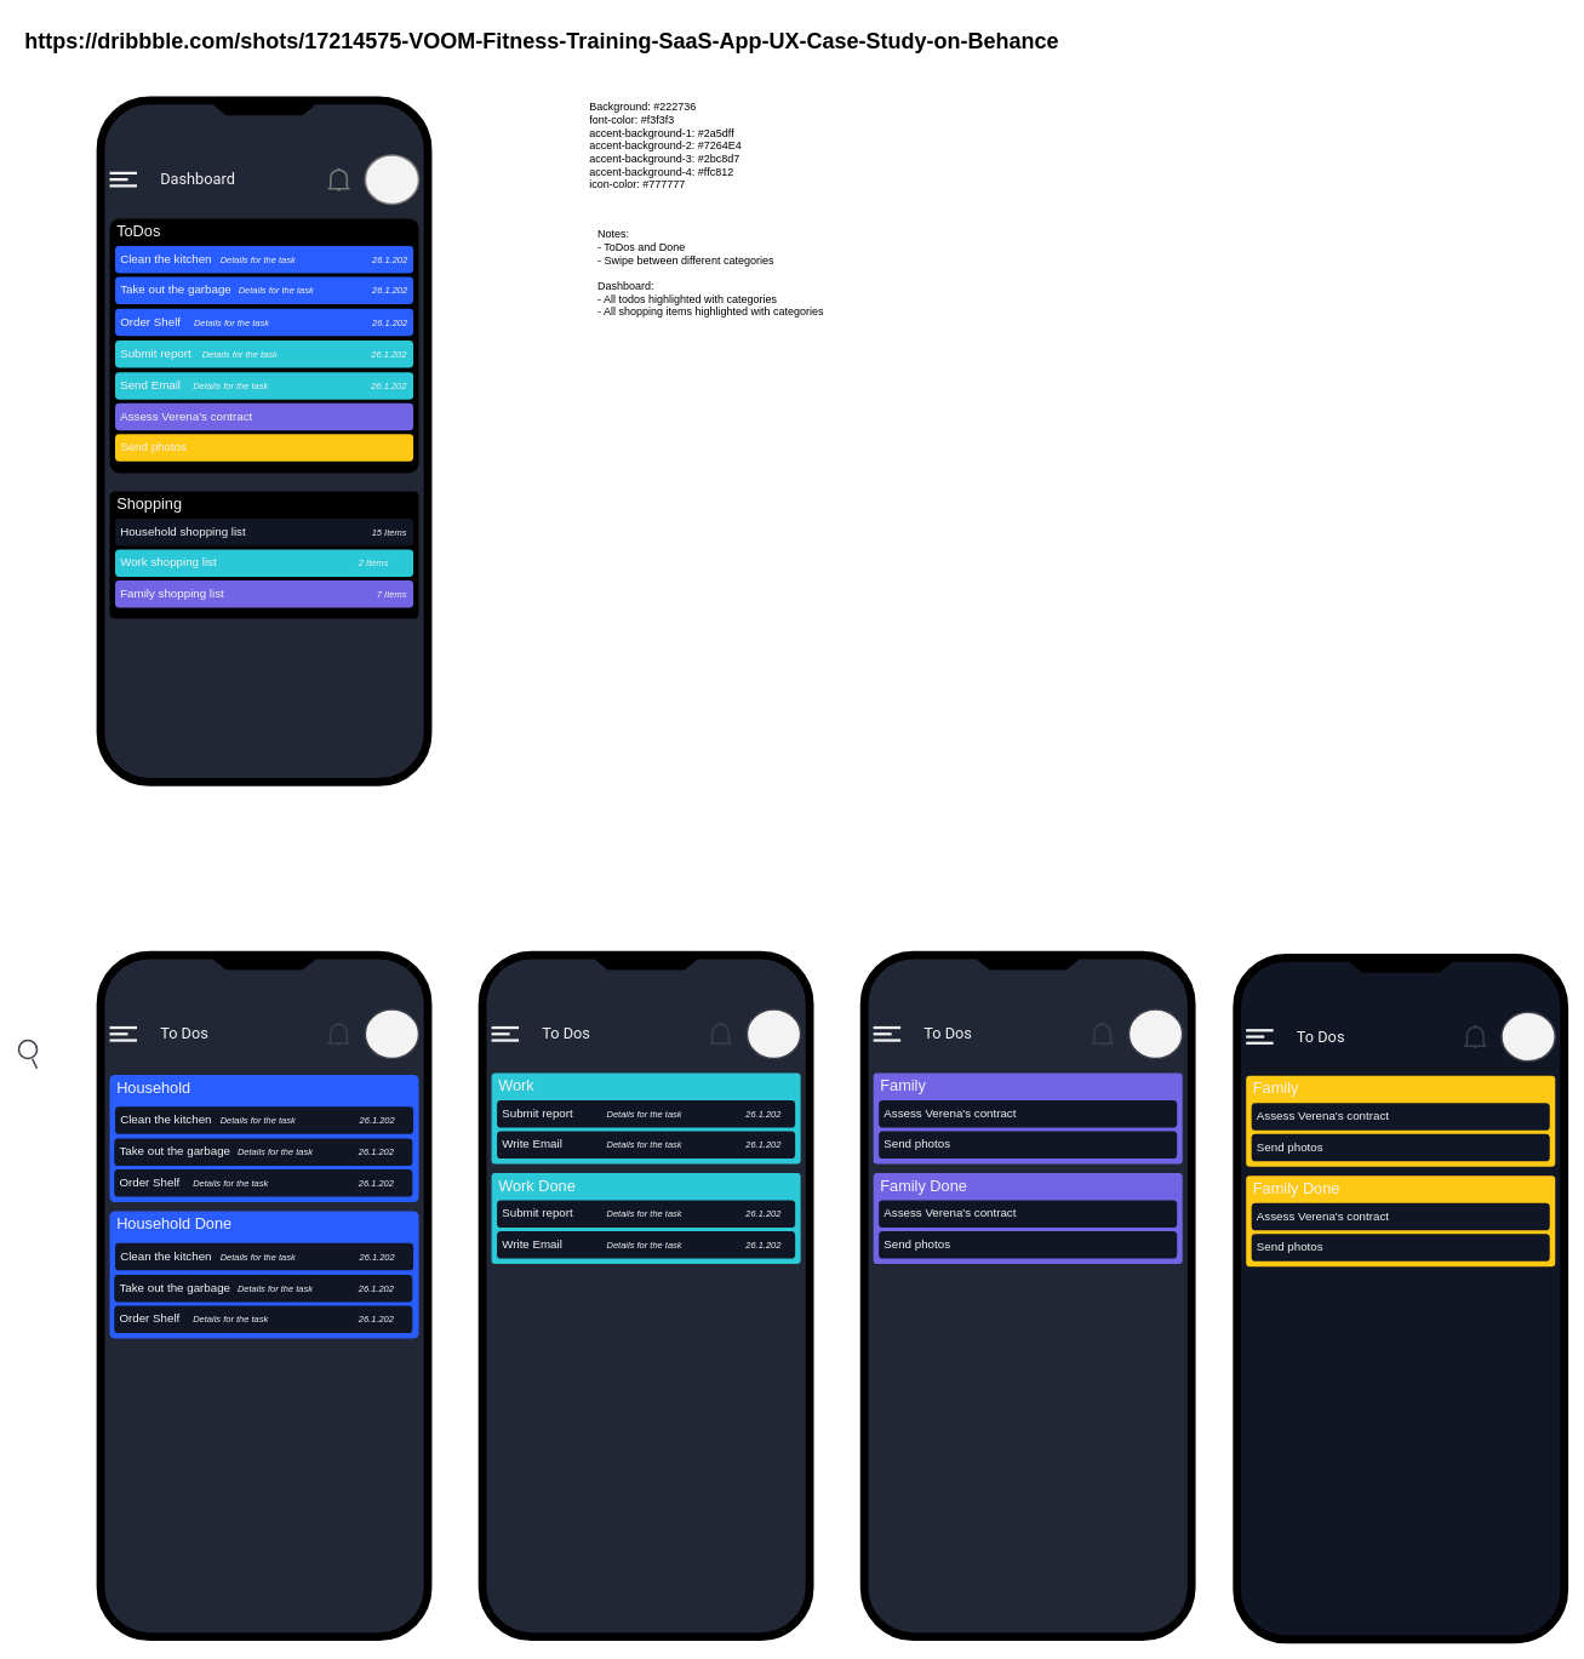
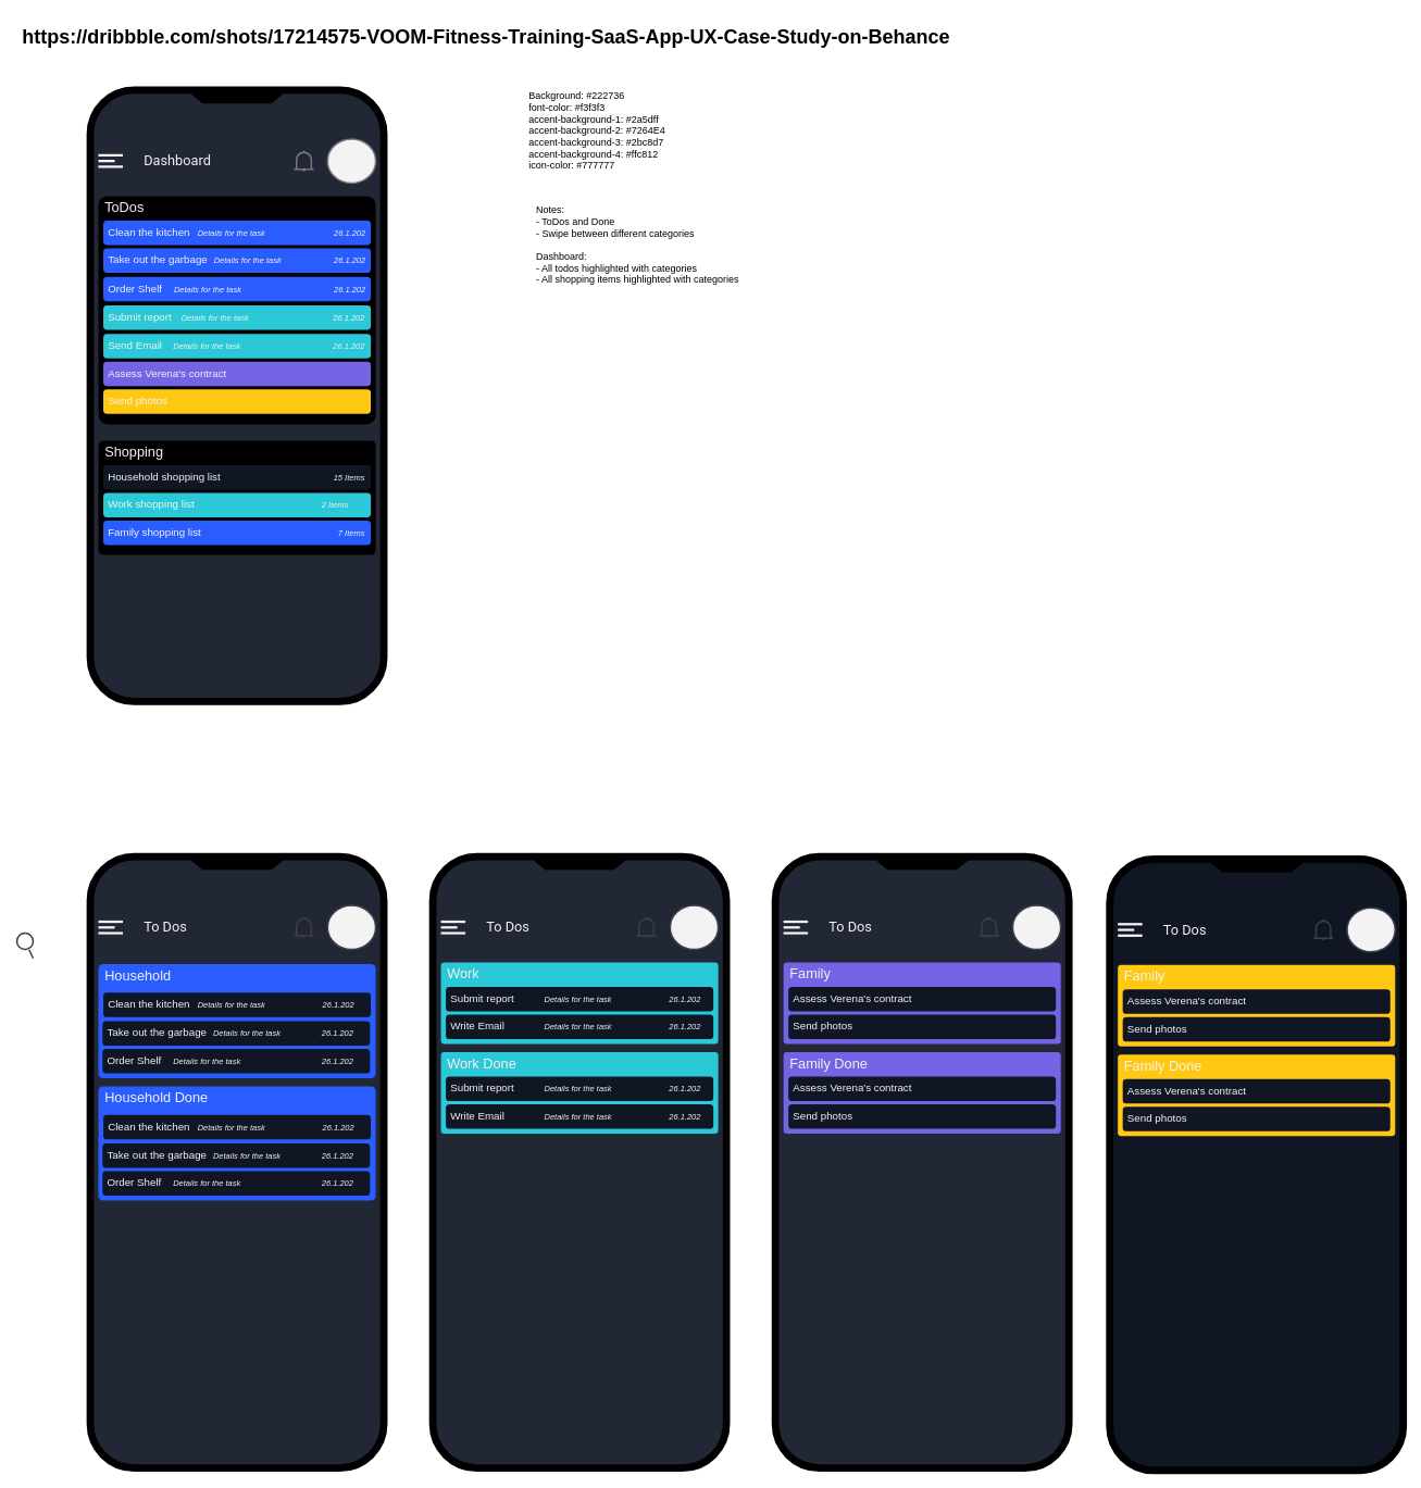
- <mxCell id="56" value="&lt;font style=&quot;font-size: 13px&quot;&gt;Family shopping list&lt;/font&gt;" style="rounded=1;whiteSpace=wrap;html=1;fontSize=17;fontColor=#f3f3f3;align=left;verticalAlign=middle;textDirection=ltr;spacingLeft=4;spacingBottom=3;strokeWidth=1;strokeColor=none;fillColor=#7264E4;" parent="55" vertex="1"><mxGeometry width="328" height="30" as="geometry" /></mxCell>
+ <mxCell id="56" value="&lt;font style=&quot;font-size: 13px&quot;&gt;Family shopping list&lt;/font&gt;" style="rounded=1;whiteSpace=wrap;html=1;fontSize=17;fontColor=#f3f3f3;align=left;verticalAlign=middle;textDirection=ltr;spacingLeft=4;spacingBottom=3;strokeWidth=1;strokeColor=none;fillColor=#2a5dff;" parent="55" vertex="1"><mxGeometry width="328" height="30" as="geometry" /></mxCell>
